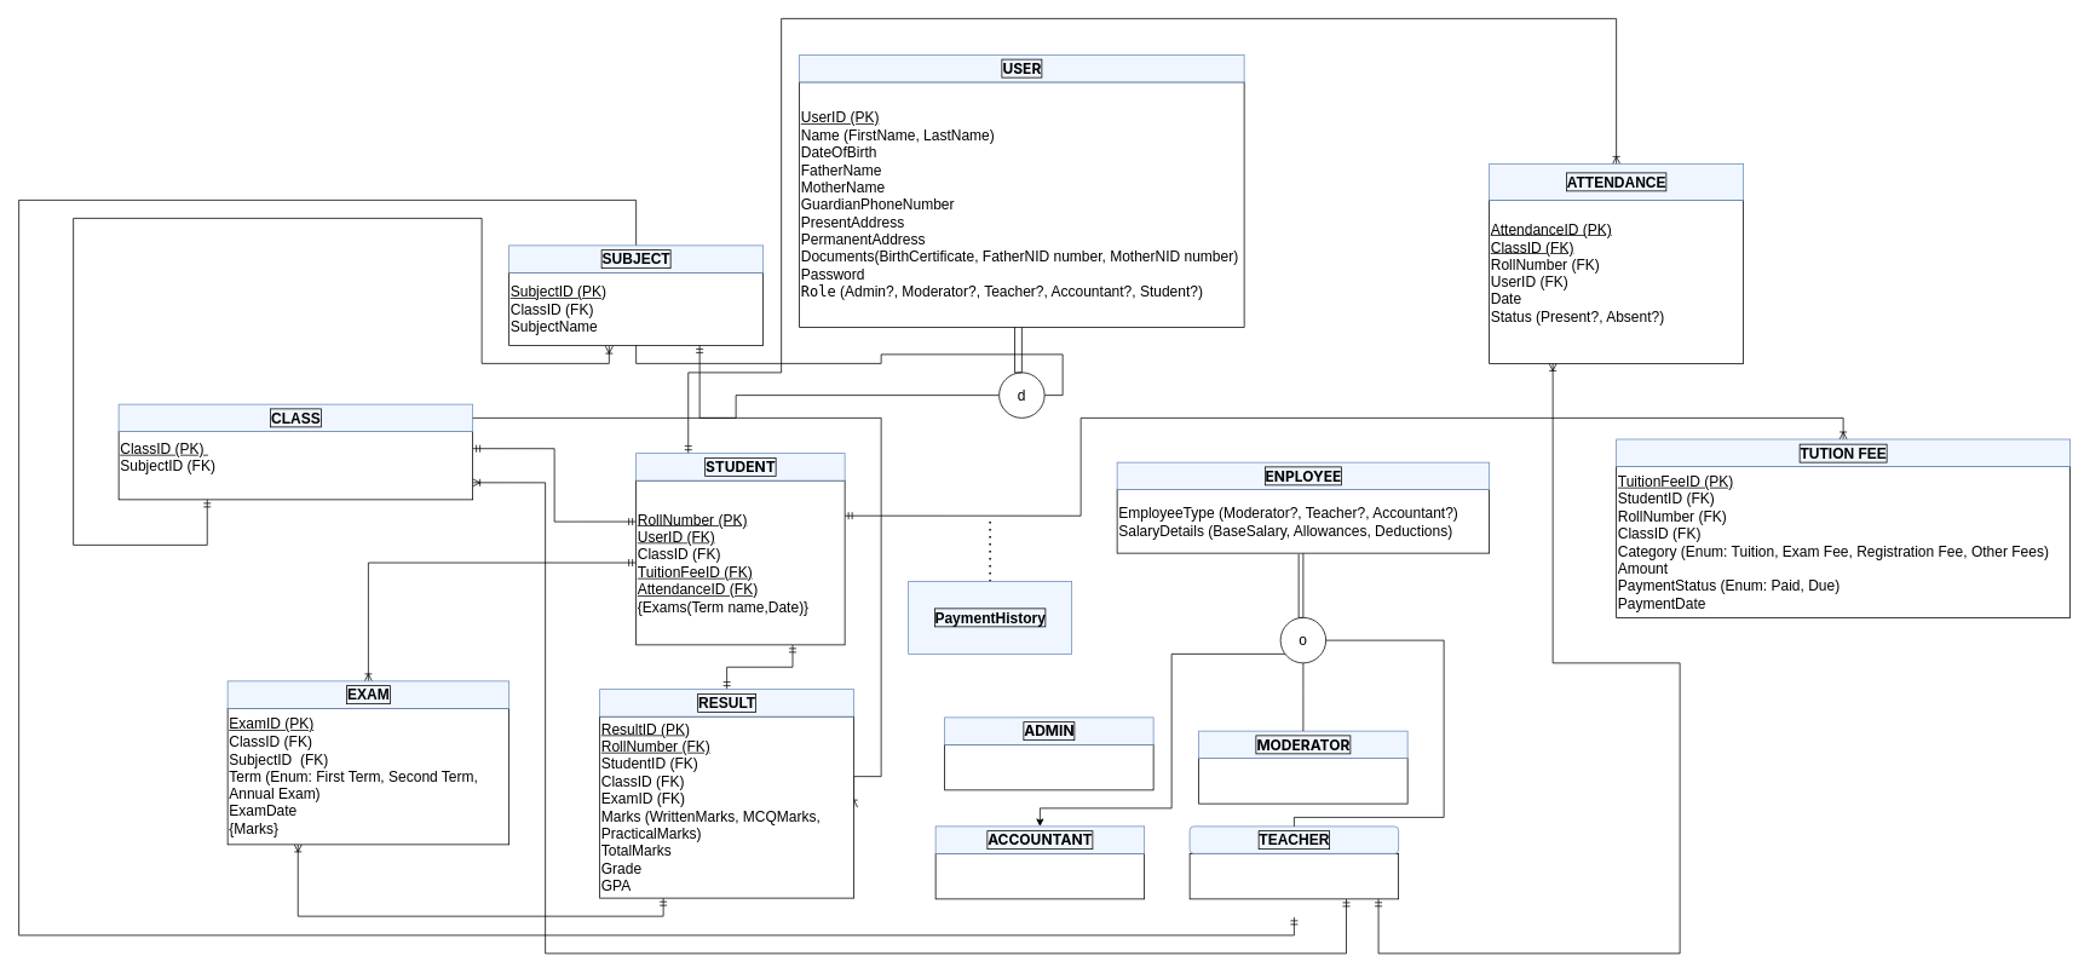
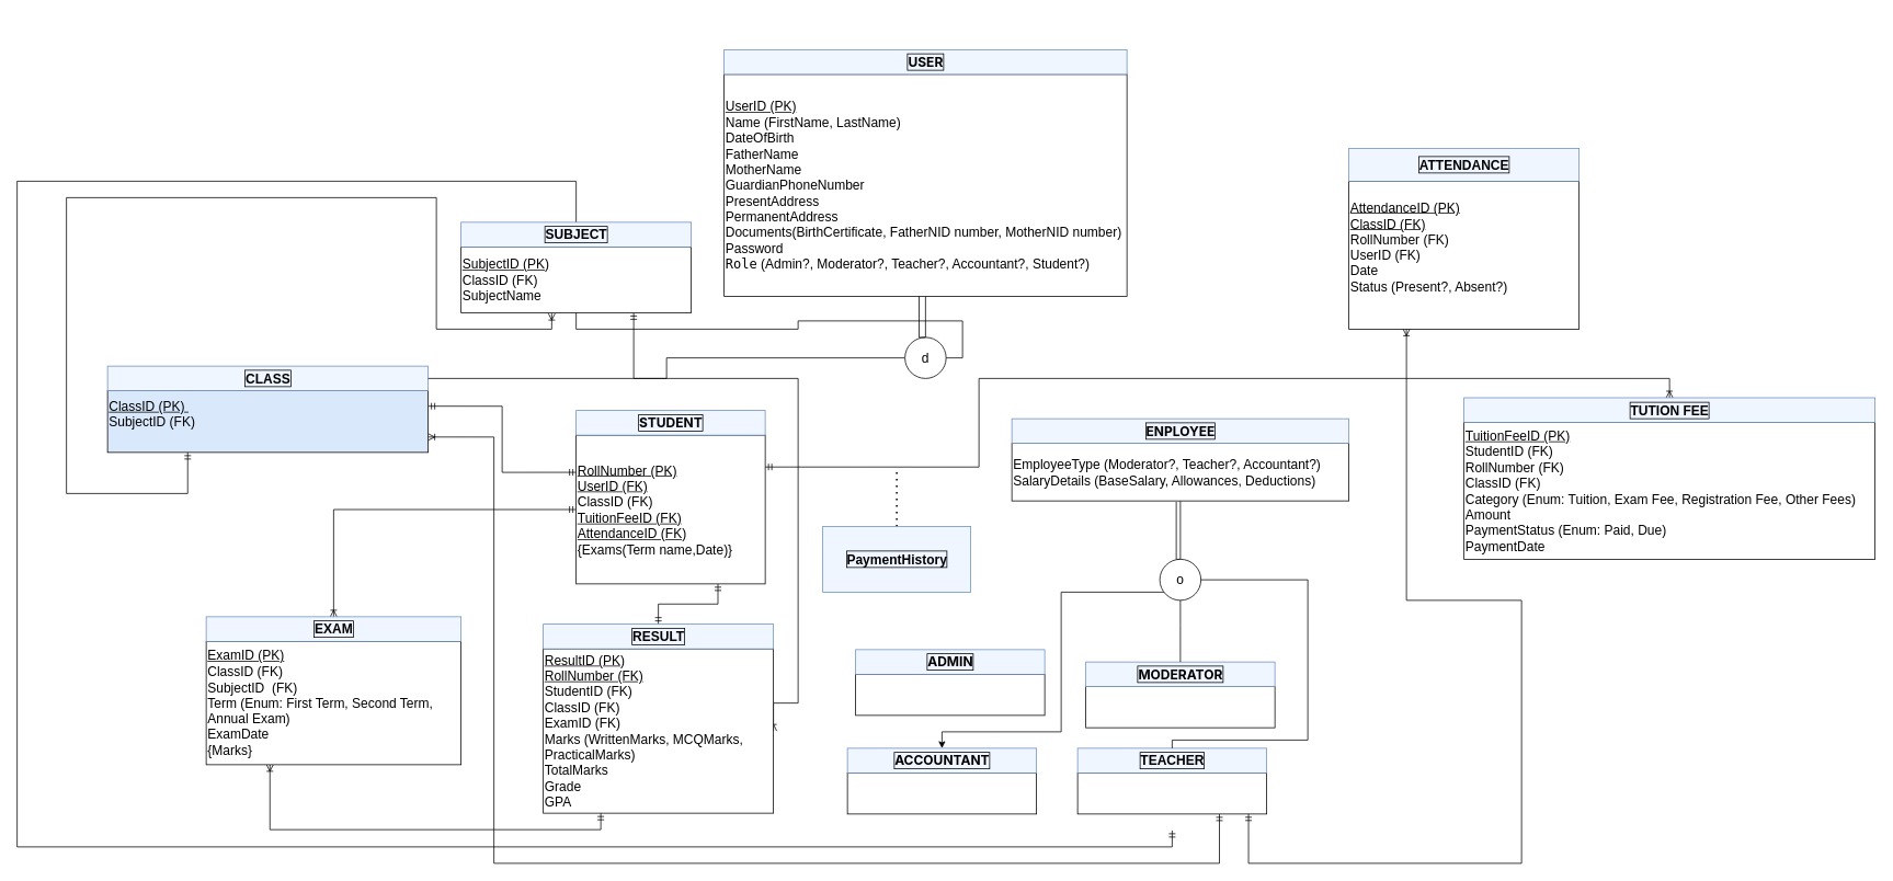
- <mxCell id="9" style="edgeStyle=orthogonalEdgeStyle;rounded=0;orthogonalLoop=1;jettySize=auto;html=1;exitX=0.5;exitY=0;exitDx=0;exitDy=0;entryX=0.25;entryY=0;entryDx=0;entryDy=0;endArrow=ERmandOne;endFill=0;startArrow=ERoneToMany;startFill=0;align=left;" parent="1" source="26" target="10" edge="1"><mxGeometry relative="1" as="geometry"><Array as="points"><mxPoint x="1780" y="20" /><mxPoint x="860" y="20" /><mxPoint x="860" y="410" /><mxPoint x="758" y="410" /></Array></mxGeometry></mxCell>
- <mxCell id="20" value="&lt;div style=&quot;font-size: 16px;&quot;&gt;&lt;u style=&quot;font-size: 16px;&quot;&gt;ClassID (PK)&amp;nbsp;&lt;/u&gt;&lt;/div&gt;&lt;div style=&quot;font-size: 16px;&quot;&gt;SubjectID (FK)&lt;/div&gt;&lt;div style=&quot;font-size: 16px;&quot;&gt;&amp;nbsp;&lt;/div&gt;" style="rounded=0;whiteSpace=wrap;html=1;align=left;fontSize=16;" parent="1" vertex="1"><mxGeometry x="130" y="475" width="390" height="75" as="geometry" /></mxCell>
+ <mxCell id="20" value="&lt;div style=&quot;font-size: 16px;&quot;&gt;&lt;u style=&quot;font-size: 16px;&quot;&gt;ClassID (PK)&amp;nbsp;&lt;/u&gt;&lt;/div&gt;&lt;div style=&quot;font-size: 16px;&quot;&gt;SubjectID (FK)&lt;/div&gt;&lt;div style=&quot;font-size: 16px;&quot;&gt;&amp;nbsp;&lt;/div&gt;" style="rounded=0;whiteSpace=wrap;html=1;align=left;fontSize=16;fillColor=#dae8fc;" parent="1" vertex="1"><mxGeometry x="130" y="475" width="390" height="75" as="geometry" /></mxCell>
- <mxCell id="19" value="&lt;div style=&quot;font-size: 16px;&quot;&gt;TEACHER&lt;/div&gt;" style="html=1;fontSize=16;fontStyle=1;align=center;fillColor=#f0f6ff;strokeColor=#6c8ebf;fontColor=#000000;labelBackgroundColor=none;labelBorderColor=default;rounded=1;" parent="1" vertex="1"><mxGeometry x="1310" y="910" width="230" height="30" as="geometry" /></mxCell>
+ <mxCell id="19" value="&lt;div style=&quot;font-size: 16px;&quot;&gt;TEACHER&lt;/div&gt;" style="rounded=0;html=1;fontSize=16;fontStyle=1;align=center;fillColor=#f0f6ff;strokeColor=#6c8ebf;fontColor=#000000;labelBackgroundColor=none;labelBorderColor=default;" parent="1" vertex="1"><mxGeometry x="1310" y="910" width="230" height="30" as="geometry" /></mxCell>
